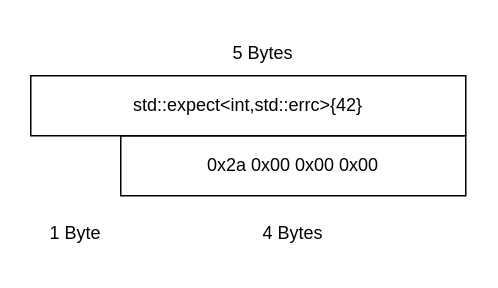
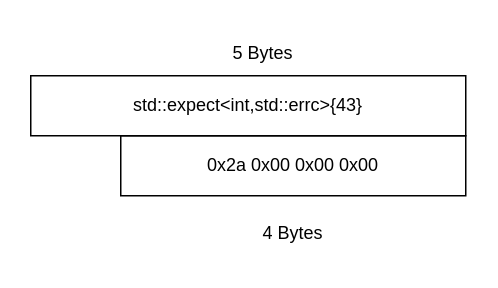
- <mxCell id="2" value="std::expect&amp;lt;int,std::errc&amp;gt;{42}" style="rounded=0;whiteSpace=wrap;html=1;fillColor=none;" parent="1" vertex="1"><mxGeometry x="20" y="50" width="290" height="40" as="geometry" /></mxCell>
+ <mxCell id="2" value="std::expect&amp;lt;int,std::errc&amp;gt;{43}" style="rounded=0;whiteSpace=wrap;html=1;fillColor=none;" parent="1" vertex="1"><mxGeometry x="20" y="50" width="290" height="40" as="geometry" /></mxCell>
- <mxCell id="6" value="1 Byte" style="text;html=1;strokeColor=none;fillColor=none;align=center;verticalAlign=middle;whiteSpace=wrap;rounded=0;" parent="1" vertex="1"><mxGeometry x="20" y="140" width="60" height="30" as="geometry" /></mxCell>
